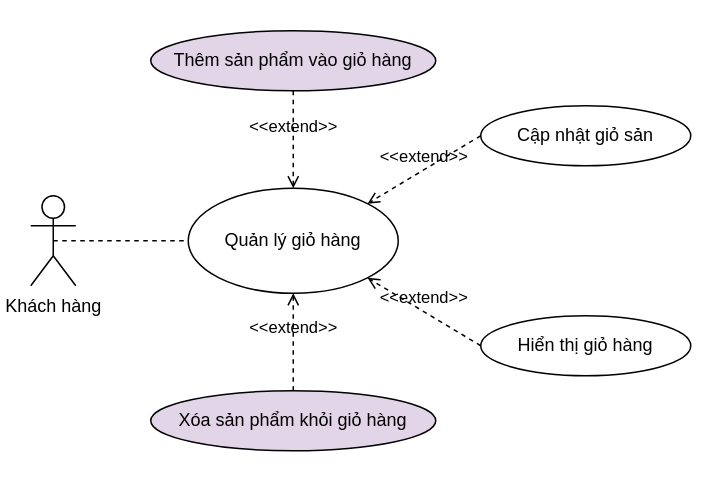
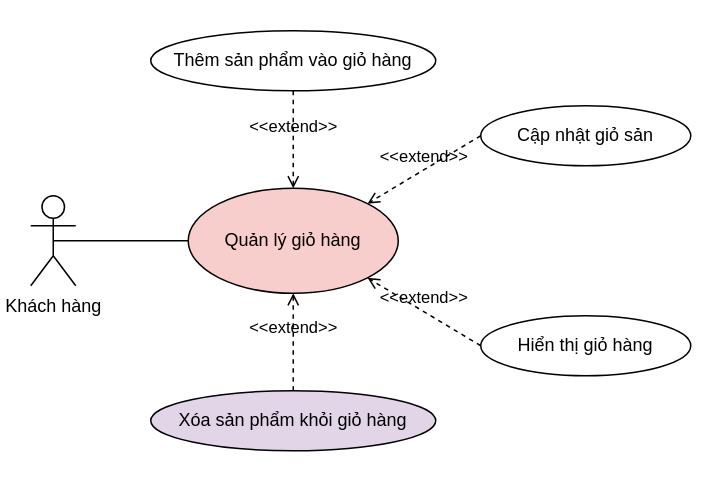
- <mxCell id="4" value="Thêm sản phẩm vào giỏ hàng" style="ellipse;whiteSpace=wrap;html=1;fillColor=#e1d5e7;" parent="1" vertex="1"><mxGeometry x="100" y="20" width="190" height="40" as="geometry" /></mxCell>
+ <mxCell id="4" value="Thêm sản phẩm vào giỏ hàng" style="ellipse;whiteSpace=wrap;html=1;" parent="1" vertex="1"><mxGeometry x="100" y="20" width="190" height="40" as="geometry" /></mxCell>
- <mxCell id="10" value="" style="endArrow=none;html=1;rounded=0;exitX=0.5;exitY=0.5;exitDx=0;exitDy=0;exitPerimeter=0;entryX=0;entryY=0.5;entryDx=0;entryDy=0;dashed=1;" parent="1" source="2" target="3" edge="1"><mxGeometry width="50" height="50" relative="1" as="geometry"><mxPoint x="240" y="210" as="sourcePoint" /><mxPoint x="120" y="160" as="targetPoint" /></mxGeometry></mxCell>
+ <mxCell id="10" value="" style="endArrow=none;html=1;rounded=0;exitX=0.5;exitY=0.5;exitDx=0;exitDy=0;exitPerimeter=0;entryX=0;entryY=0.5;entryDx=0;entryDy=0;" parent="1" source="2" target="3" edge="1"><mxGeometry width="50" height="50" relative="1" as="geometry"><mxPoint x="240" y="210" as="sourcePoint" /><mxPoint x="120" y="160" as="targetPoint" /></mxGeometry></mxCell>
- <mxCell id="3" value="Quản lý giỏ hàng" style="ellipse;whiteSpace=wrap;html=1;" parent="1" vertex="1"><mxGeometry x="125" y="125" width="140" height="70" as="geometry" /></mxCell>
+ <mxCell id="3" value="Quản lý giỏ hàng" style="ellipse;whiteSpace=wrap;html=1;fillColor=#f8cecc;" parent="1" vertex="1"><mxGeometry x="125" y="125" width="140" height="70" as="geometry" /></mxCell>
